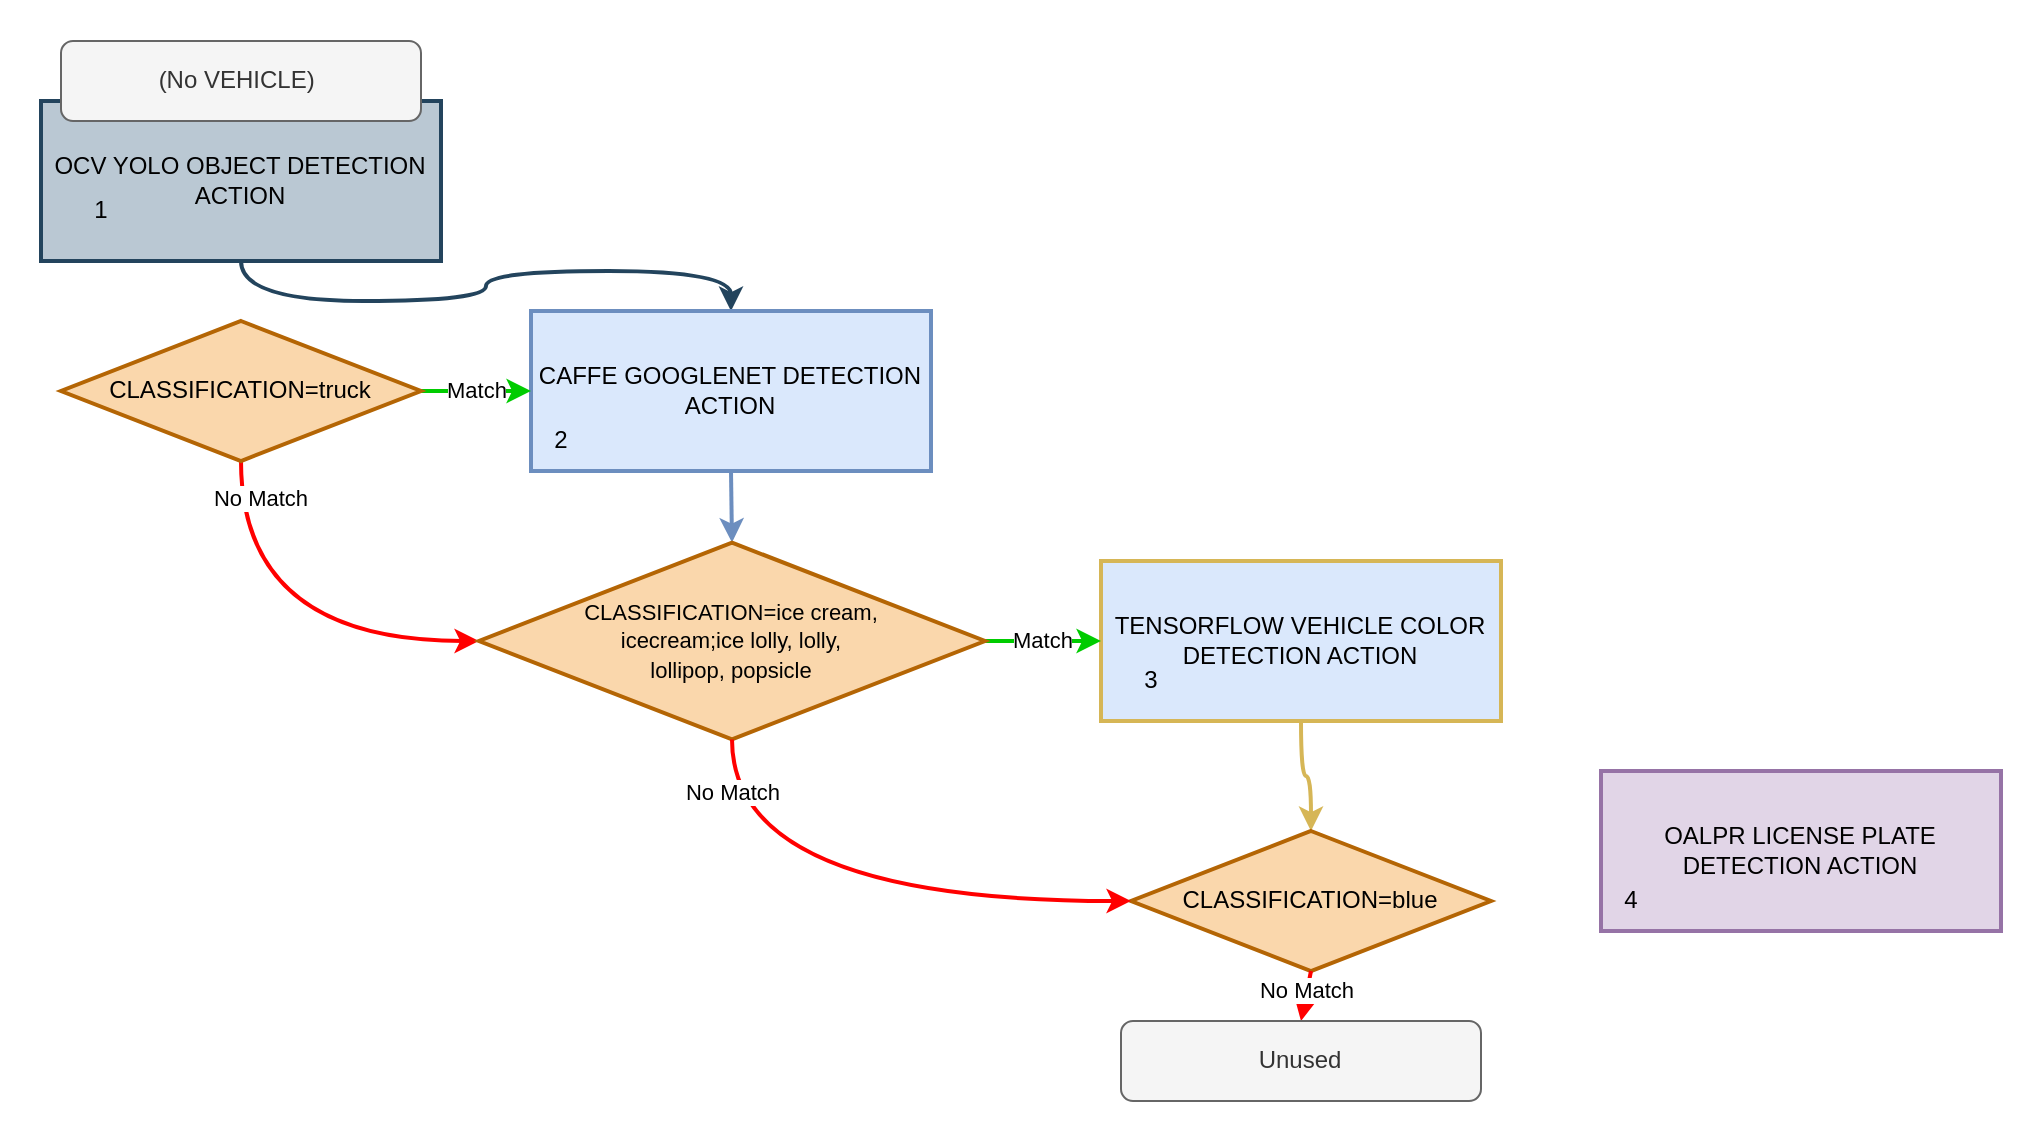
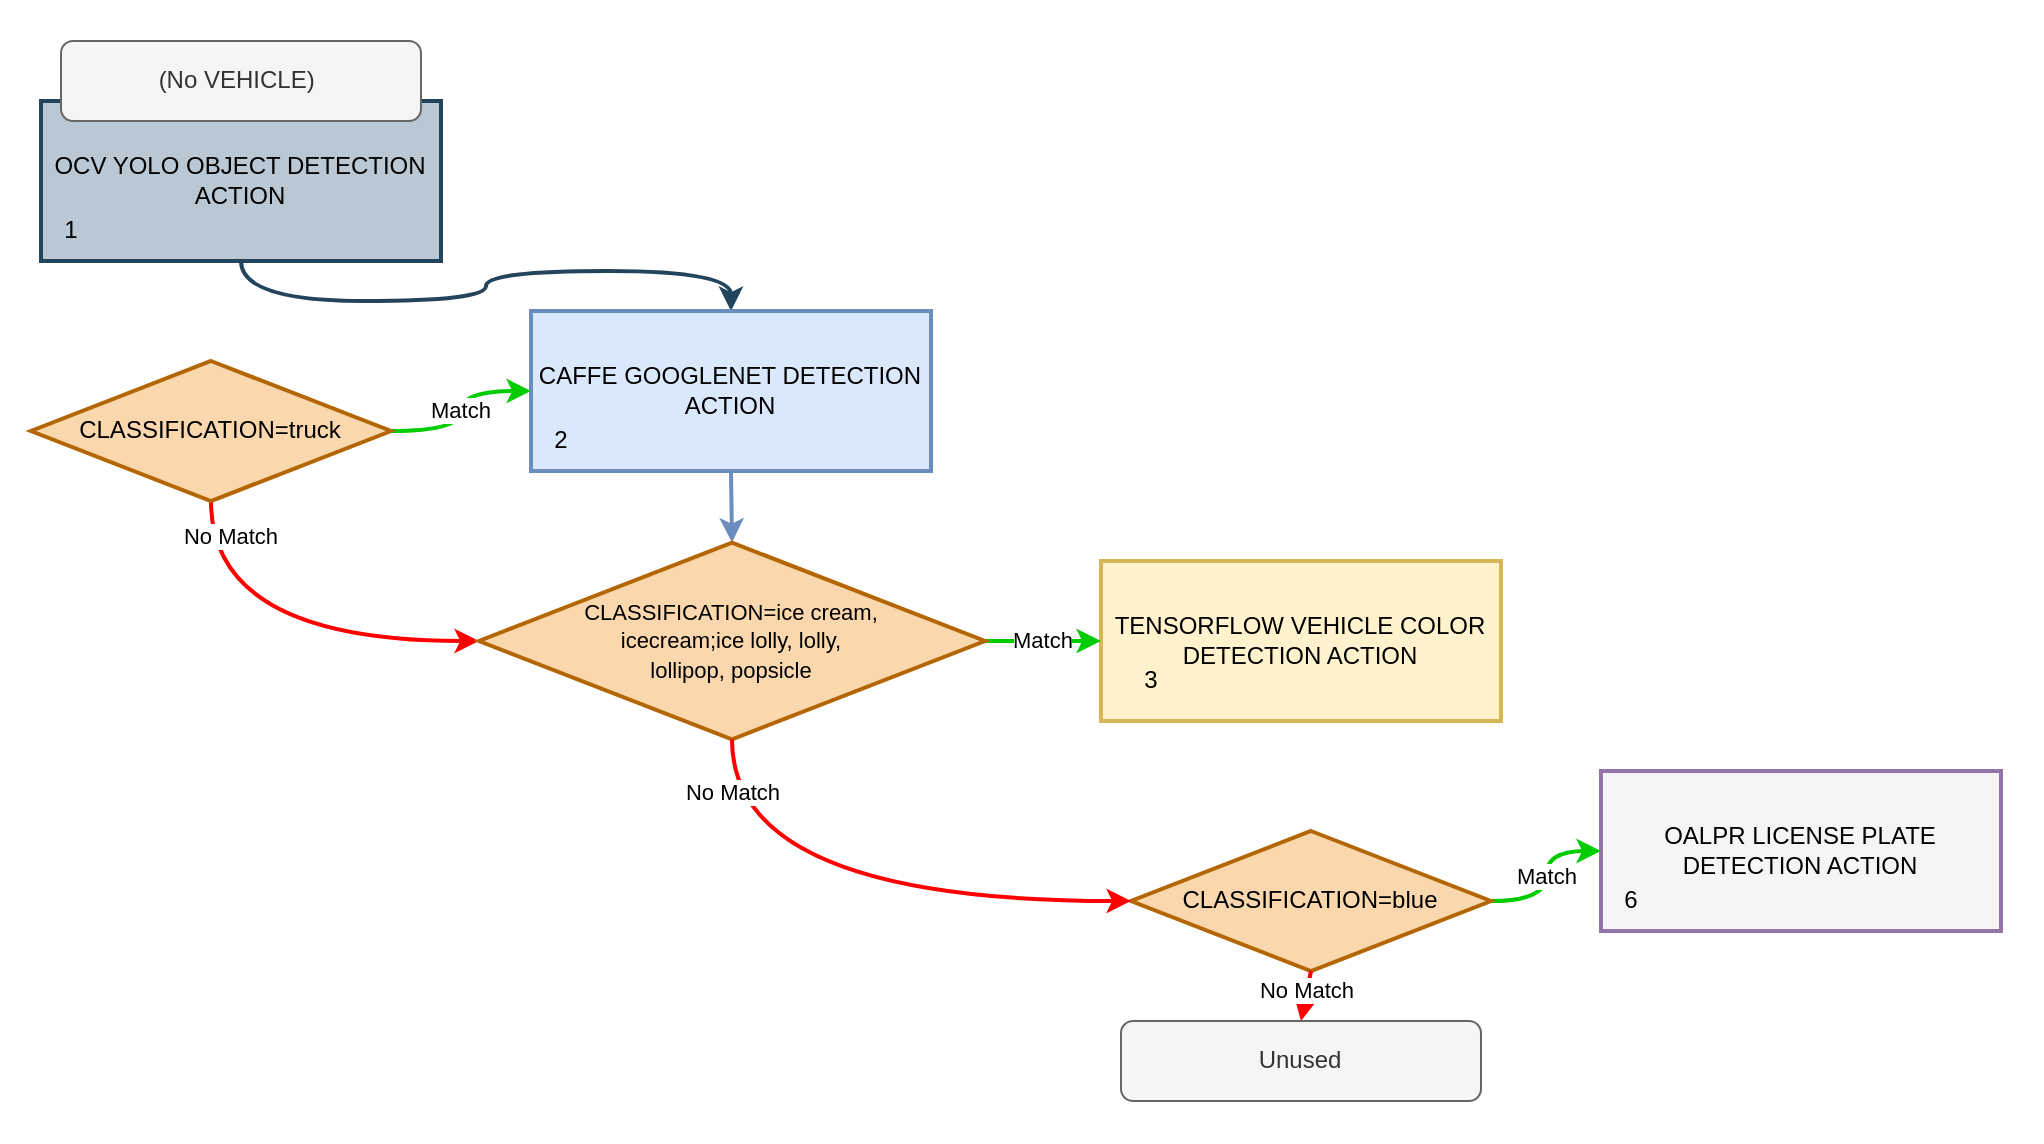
- <mxCell id="11" value="1" style="text;html=1;align=center;verticalAlign=middle;resizable=0;points=[];autosize=1;strokeColor=none;fillColor=none;" parent="1" vertex="1"><mxGeometry x="35" y="90" width="30" height="30" as="geometry" /></mxCell>
+ <mxCell id="11" value="1" style="text;html=1;align=center;verticalAlign=middle;resizable=0;points=[];autosize=1;strokeColor=none;fillColor=none;" parent="1" vertex="1"><mxGeometry x="20" y="100" width="30" height="30" as="geometry" /></mxCell>
- <mxCell id="19" value="CLASSIFICATION=truck" style="strokeWidth=2;html=1;shape=mxgraph.flowchart.decision;whiteSpace=wrap;fillColor=#fad7ac;strokeColor=#b46504;" parent="1" vertex="1"><mxGeometry x="30" y="160" width="180" height="70" as="geometry" /></mxCell>
+ <mxCell id="19" value="CLASSIFICATION=truck" style="strokeWidth=2;html=1;shape=mxgraph.flowchart.decision;whiteSpace=wrap;fillColor=#fad7ac;strokeColor=#b46504;" parent="1" vertex="1"><mxGeometry x="15" y="180" width="180" height="70" as="geometry" /></mxCell>
- <mxCell id="6" value="TENSORFLOW VEHICLE COLOR DETECTION ACTION" style="rounded=0;whiteSpace=wrap;html=1;strokeWidth=2;fillColor=#dae8fc;strokeColor=#d6b656;" parent="1" vertex="1"><mxGeometry x="550" y="280" width="200" height="80" as="geometry" /></mxCell>
+ <mxCell id="6" value="TENSORFLOW VEHICLE COLOR DETECTION ACTION" style="rounded=0;whiteSpace=wrap;html=1;strokeWidth=2;fillColor=#fff2cc;strokeColor=#d6b656;" parent="1" vertex="1"><mxGeometry x="550" y="280" width="200" height="80" as="geometry" /></mxCell>
- <mxCell id="10" style="rounded=0;orthogonalLoop=1;jettySize=auto;html=1;exitX=0.5;exitY=1;exitDx=0;exitDy=0;strokeWidth=2;fillColor=#fff2cc;strokeColor=#d6b656;edgeStyle=orthogonalEdgeStyle;curved=1;entryX=0.5;entryY=0;entryDx=0;entryDy=0;entryPerimeter=0;" parent="1" source="6" target="21" edge="1"><mxGeometry relative="1" as="geometry"><mxPoint x="610" y="760" as="sourcePoint" /><mxPoint x="595" y="240" as="targetPoint" /></mxGeometry></mxCell>
- <mxCell id="7" value="OALPR LICENSE PLATE DETECTION ACTION" style="rounded=0;whiteSpace=wrap;html=1;strokeWidth=2;fillColor=#e1d5e7;strokeColor=#9673a6;" parent="1" vertex="1"><mxGeometry x="800" y="385" width="200" height="80" as="geometry" /></mxCell>
+ <mxCell id="7" value="OALPR LICENSE PLATE DETECTION ACTION" style="rounded=0;whiteSpace=wrap;html=1;strokeWidth=2;fillColor=#f5f5f5;strokeColor=#9673a6;" parent="1" vertex="1"><mxGeometry x="800" y="385" width="200" height="80" as="geometry" /></mxCell>
+ <mxCell id="18" value="Match" style="rounded=0;orthogonalLoop=1;jettySize=auto;html=1;strokeWidth=2;fillColor=#e1d5e7;strokeColor=#00CC00;exitX=1;exitY=0.5;exitDx=0;exitDy=0;entryX=0;entryY=0.5;entryDx=0;entryDy=0;exitPerimeter=0;edgeStyle=orthogonalEdgeStyle;curved=1;" parent="1" source="21" target="7" edge="1"><mxGeometry relative="1" as="geometry"><mxPoint x="100" y="800" as="sourcePoint" /><mxPoint x="98" y="852" as="targetPoint" /></mxGeometry></mxCell>
- <mxCell id="14" value="4" style="text;html=1;align=center;verticalAlign=middle;resizable=0;points=[];autosize=1;strokeColor=none;fillColor=none;" parent="1" vertex="1"><mxGeometry x="800" y="435" width="30" height="30" as="geometry" /></mxCell>
+ <mxCell id="14" value="6" style="text;html=1;align=center;verticalAlign=middle;resizable=0;points=[];autosize=1;strokeColor=none;fillColor=none;" parent="1" vertex="1"><mxGeometry x="800" y="435" width="30" height="30" as="geometry" /></mxCell>
